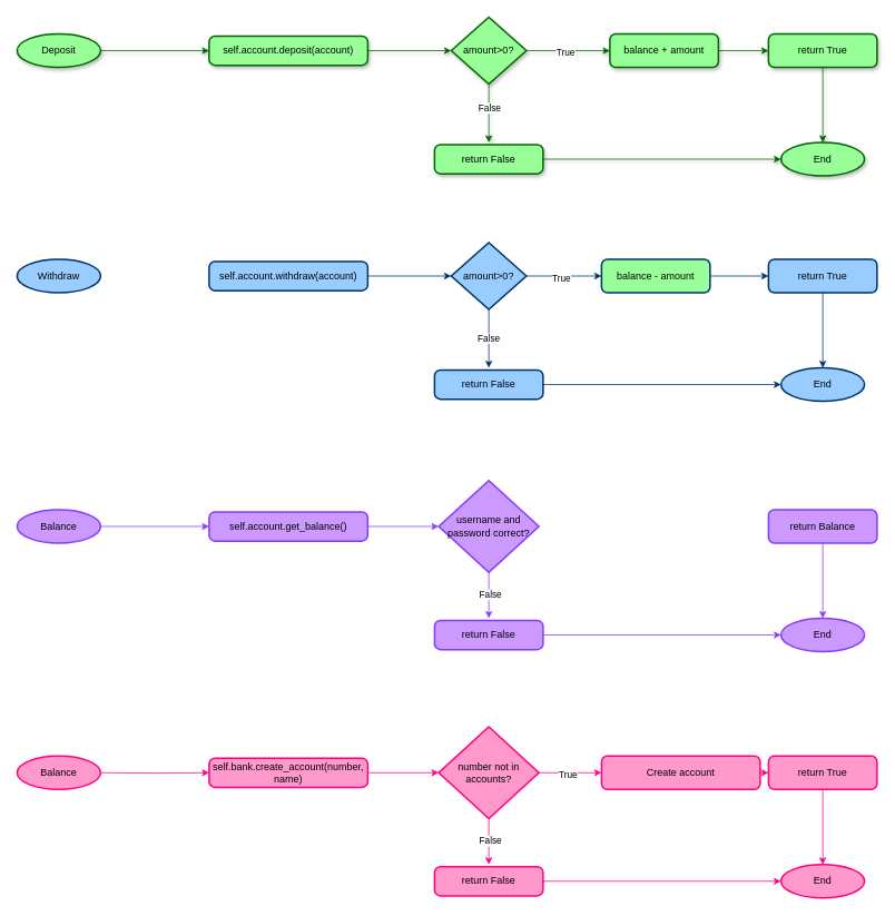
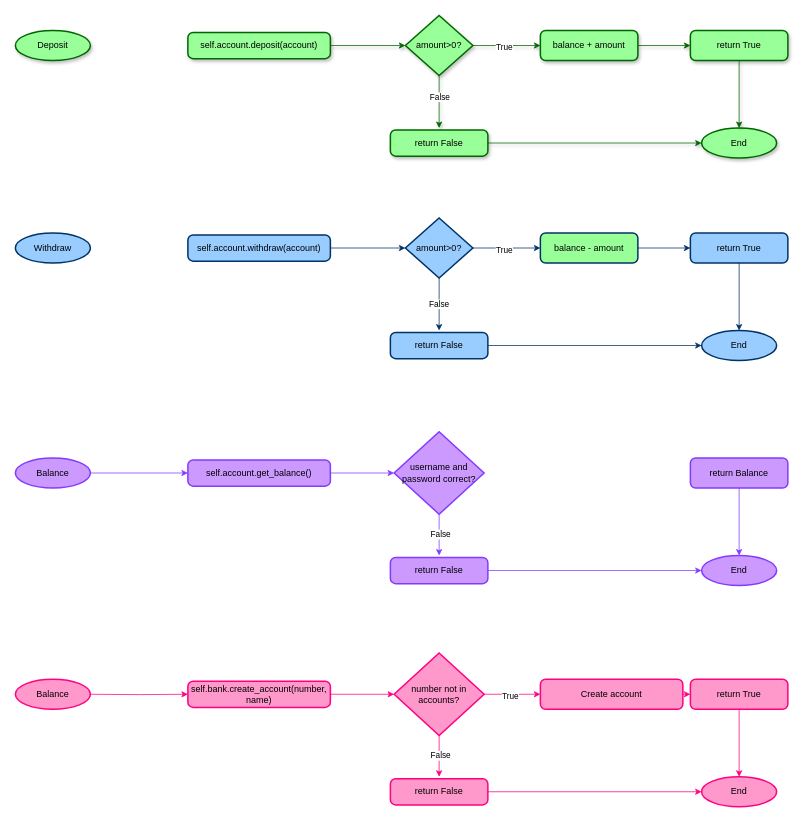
- <mxCell id="44" style="edgeStyle=orthogonalEdgeStyle;rounded=0;orthogonalLoop=1;jettySize=auto;html=1;exitX=1;exitY=0.5;exitDx=0;exitDy=0;exitPerimeter=0;entryX=0;entryY=0.5;entryDx=0;entryDy=0;strokeColor=#006600;shadow=1;fillColor=#99FF99;" parent="1" source="45" target="46" edge="1"><mxGeometry relative="1" as="geometry" /></mxCell>
- <mxCell id="53" value="balance + amount" style="rounded=1;whiteSpace=wrap;html=1;absoluteArcSize=1;arcSize=14;strokeWidth=2;strokeColor=#006600;shadow=1;fillColor=#99FF99;" parent="1" vertex="1"><mxGeometry x="730" y="40" width="130" height="40" as="geometry" /></mxCell>
+ <mxCell id="53" value="balance + amount" style="rounded=1;whiteSpace=wrap;html=1;absoluteArcSize=1;arcSize=14;strokeWidth=2;strokeColor=#006600;shadow=1;fillColor=#99FF99;" parent="1" vertex="1"><mxGeometry x="720" y="40" width="130" height="40" as="geometry" /></mxCell>
